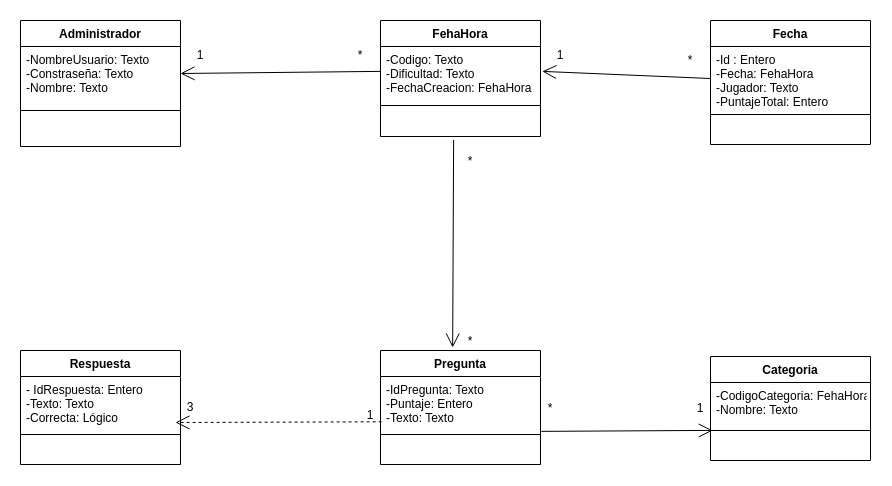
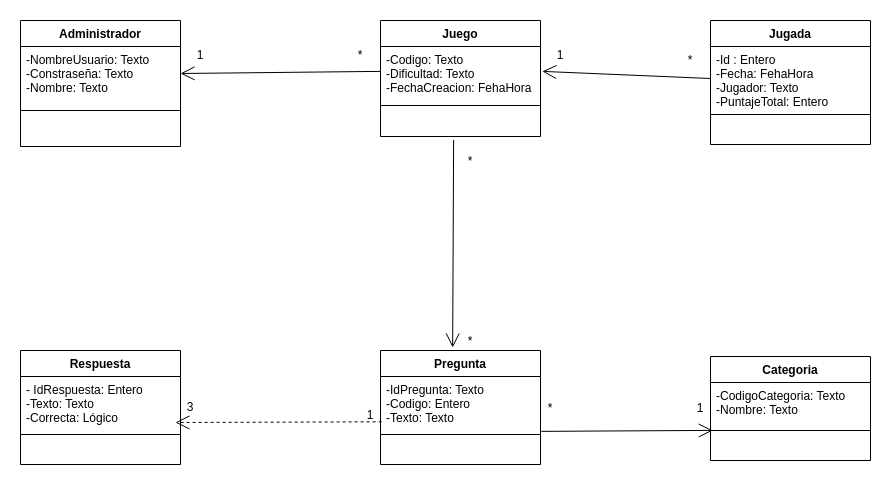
- <mxCell id="6" value="FehaHora" style="swimlane;fontStyle=1;align=center;verticalAlign=top;childLayout=stackLayout;horizontal=1;startSize=26;horizontalStack=0;resizeParent=1;resizeParentMax=0;resizeLast=0;collapsible=1;marginBottom=0;" parent="1" vertex="1"><mxGeometry x="380" y="20" width="160" height="116" as="geometry" /></mxCell>
+ <mxCell id="6" value="Juego" style="swimlane;fontStyle=1;align=center;verticalAlign=top;childLayout=stackLayout;horizontal=1;startSize=26;horizontalStack=0;resizeParent=1;resizeParentMax=0;resizeLast=0;collapsible=1;marginBottom=0;" parent="1" vertex="1"><mxGeometry x="380" y="20" width="160" height="116" as="geometry" /></mxCell>
- <mxCell id="31" value="Fecha" style="swimlane;fontStyle=1;align=center;verticalAlign=top;childLayout=stackLayout;horizontal=1;startSize=26;horizontalStack=0;resizeParent=1;resizeParentMax=0;resizeLast=0;collapsible=1;marginBottom=0;" parent="1" vertex="1"><mxGeometry x="710" y="20" width="160" height="124" as="geometry" /></mxCell>
+ <mxCell id="31" value="Jugada" style="swimlane;fontStyle=1;align=center;verticalAlign=top;childLayout=stackLayout;horizontal=1;startSize=26;horizontalStack=0;resizeParent=1;resizeParentMax=0;resizeLast=0;collapsible=1;marginBottom=0;" parent="1" vertex="1"><mxGeometry x="710" y="20" width="160" height="124" as="geometry" /></mxCell>
- <mxCell id="14" value="-IdPregunta: Texto &#10;-Puntaje: Entero&#10;-Texto: Texto " style="text;strokeColor=none;fillColor=none;align=left;verticalAlign=top;spacingLeft=4;spacingRight=4;overflow=hidden;rotatable=0;points=[[0,0.5],[1,0.5]];portConstraint=eastwest;" parent="13" vertex="1"><mxGeometry y="26" width="160" height="54" as="geometry" /></mxCell>
+ <mxCell id="14" value="-IdPregunta: Texto &#10;-Codigo: Entero&#10;-Texto: Texto " style="text;strokeColor=none;fillColor=none;align=left;verticalAlign=top;spacingLeft=4;spacingRight=4;overflow=hidden;rotatable=0;points=[[0,0.5],[1,0.5]];portConstraint=eastwest;" parent="13" vertex="1"><mxGeometry y="26" width="160" height="54" as="geometry" /></mxCell>
- <mxCell id="25" value="-CodigoCategoria: FehaHora &#10;-Nombre: Texto " style="text;strokeColor=none;fillColor=none;align=left;verticalAlign=top;spacingLeft=4;spacingRight=4;overflow=hidden;rotatable=0;points=[[0,0.5],[1,0.5]];portConstraint=eastwest;" parent="24" vertex="1"><mxGeometry y="26" width="160" height="44" as="geometry" /></mxCell>
+ <mxCell id="25" value="-CodigoCategoria: Texto &#10;-Nombre: Texto " style="text;strokeColor=none;fillColor=none;align=left;verticalAlign=top;spacingLeft=4;spacingRight=4;overflow=hidden;rotatable=0;points=[[0,0.5],[1,0.5]];portConstraint=eastwest;" parent="24" vertex="1"><mxGeometry y="26" width="160" height="44" as="geometry" /></mxCell>
